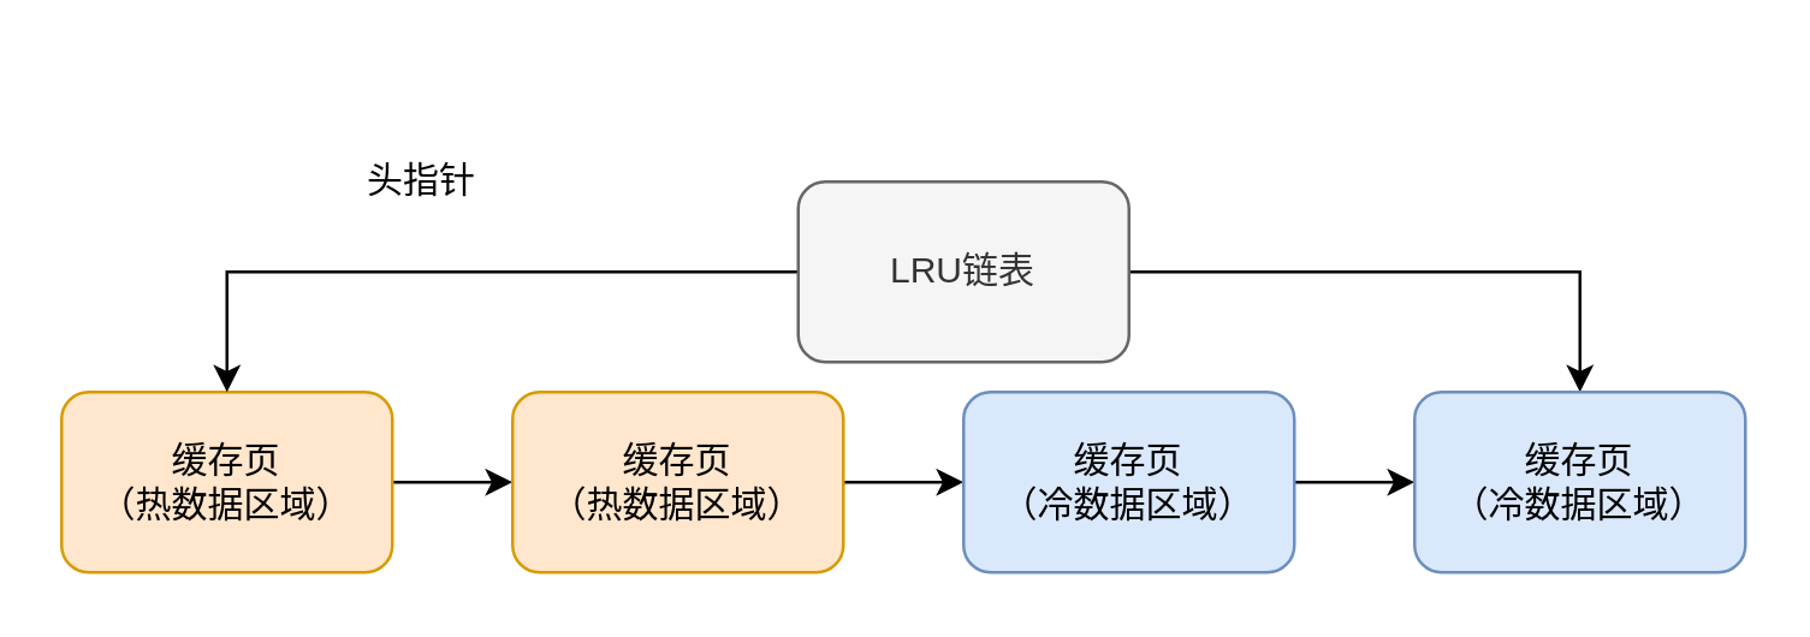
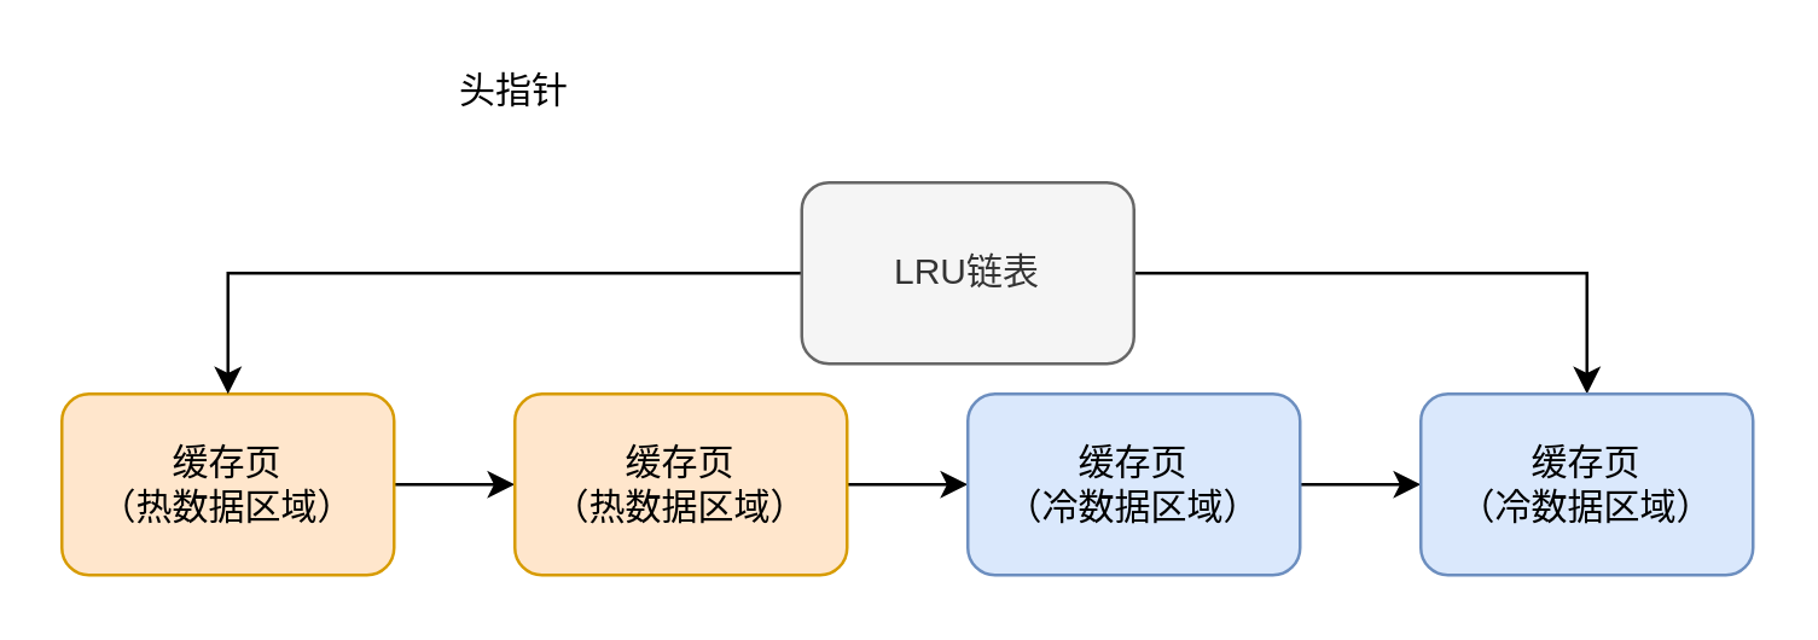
- <mxCell id="11" value="头指针" style="text;html=1;strokeColor=none;fillColor=none;align=center;verticalAlign=middle;whiteSpace=wrap;rounded=0;" vertex="1" parent="1"><mxGeometry x="120" y="50" width="40" height="20" as="geometry" /></mxCell>
+ <mxCell id="11" value="头指针" style="text;html=1;strokeColor=none;fillColor=none;align=center;verticalAlign=middle;whiteSpace=wrap;rounded=0;" vertex="1" parent="1"><mxGeometry x="150" y="20" width="40" height="20" as="geometry" /></mxCell>
